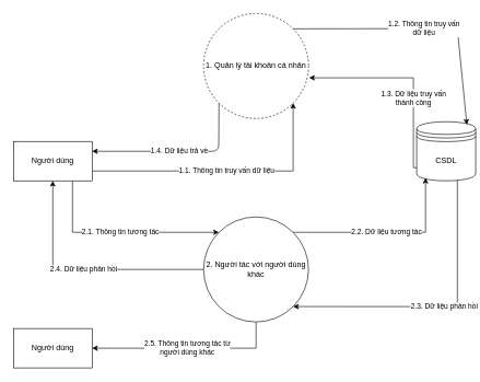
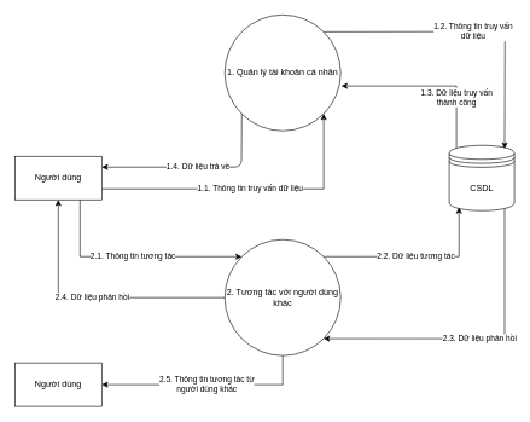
- <mxCell id="2" value="1. Quản lý tài khoản cá nhân" style="ellipse;whiteSpace=wrap;html=1;aspect=fixed;dashed=1;" parent="1" vertex="1"><mxGeometry x="310" y="20" width="160" height="160" as="geometry" /></mxCell>
+ <mxCell id="2" value="1. Quản lý tài khoản cá nhân" style="ellipse;whiteSpace=wrap;html=1;aspect=fixed;" parent="1" vertex="1"><mxGeometry x="310" y="20" width="160" height="160" as="geometry" /></mxCell>
- <mxCell id="9" value="CSDL" style="shape=datastore;whiteSpace=wrap;html=1;" parent="1" vertex="1"><mxGeometry x="635" y="185" width="90" height="90" as="geometry" /></mxCell>
+ <mxCell id="9" value="CSDL" style="shape=datastore;whiteSpace=wrap;html=1;" parent="1" vertex="1"><mxGeometry x="620" y="200" width="90" height="90" as="geometry" /></mxCell>
- <mxCell id="14" value="2. Người tác với người dùng khác" style="ellipse;whiteSpace=wrap;html=1;aspect=fixed;" parent="1" vertex="1"><mxGeometry x="310" y="330" width="160" height="160" as="geometry" /></mxCell>
+ <mxCell id="14" value="2. Tương tác với người dùng khác" style="ellipse;whiteSpace=wrap;html=1;aspect=fixed;" parent="1" vertex="1"><mxGeometry x="310" y="330" width="160" height="160" as="geometry" /></mxCell>
